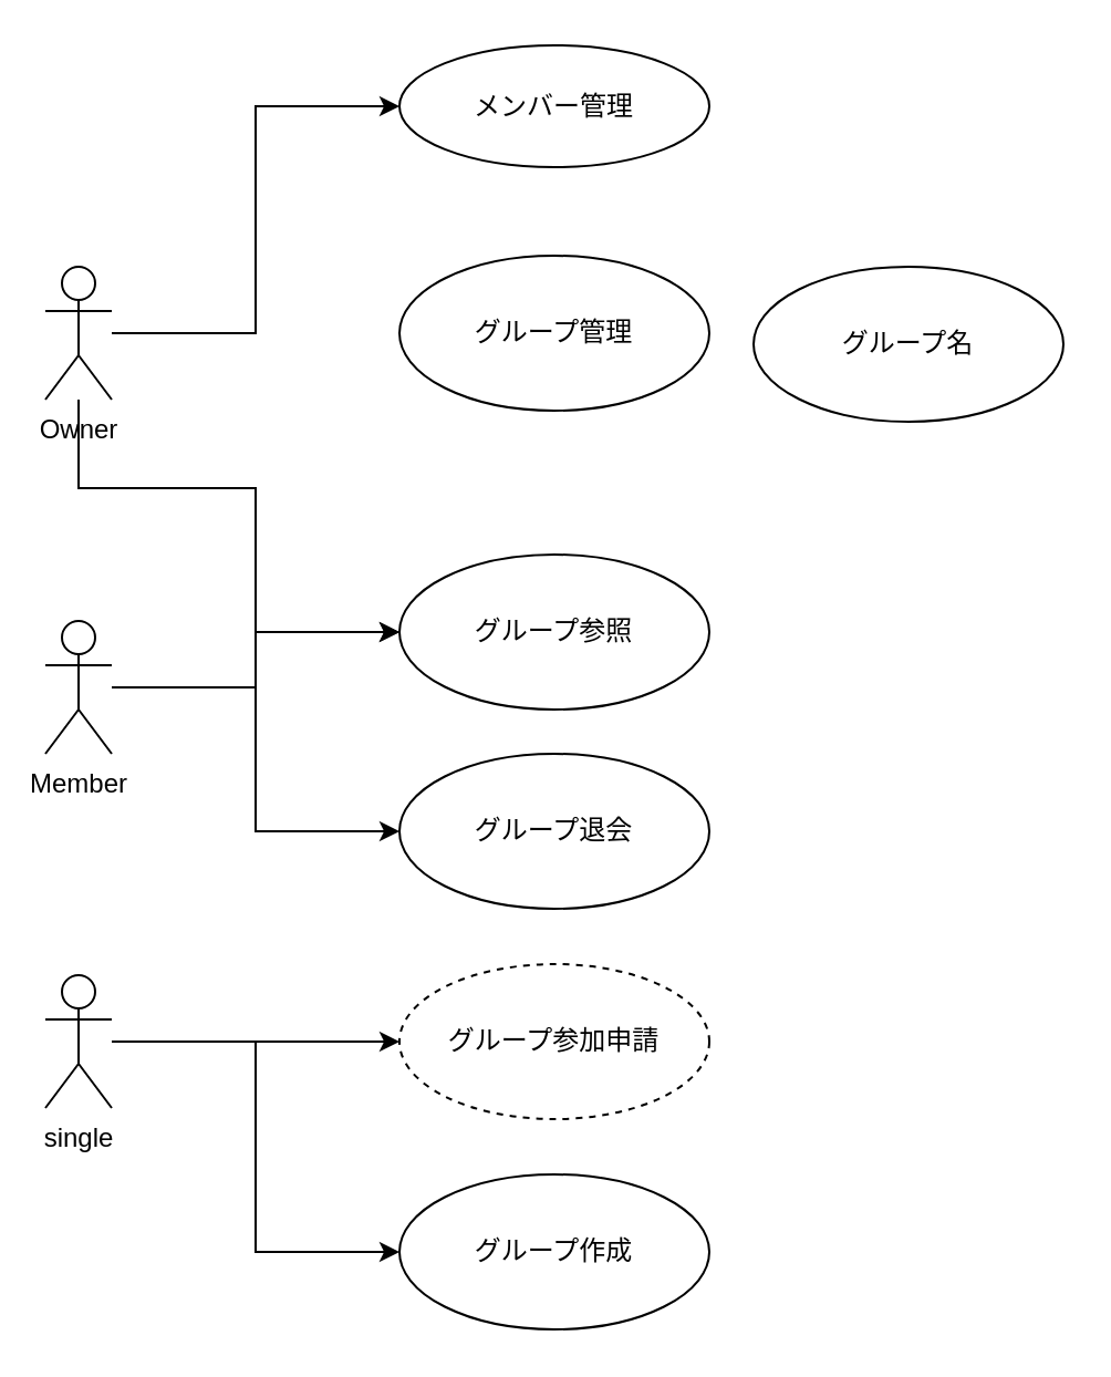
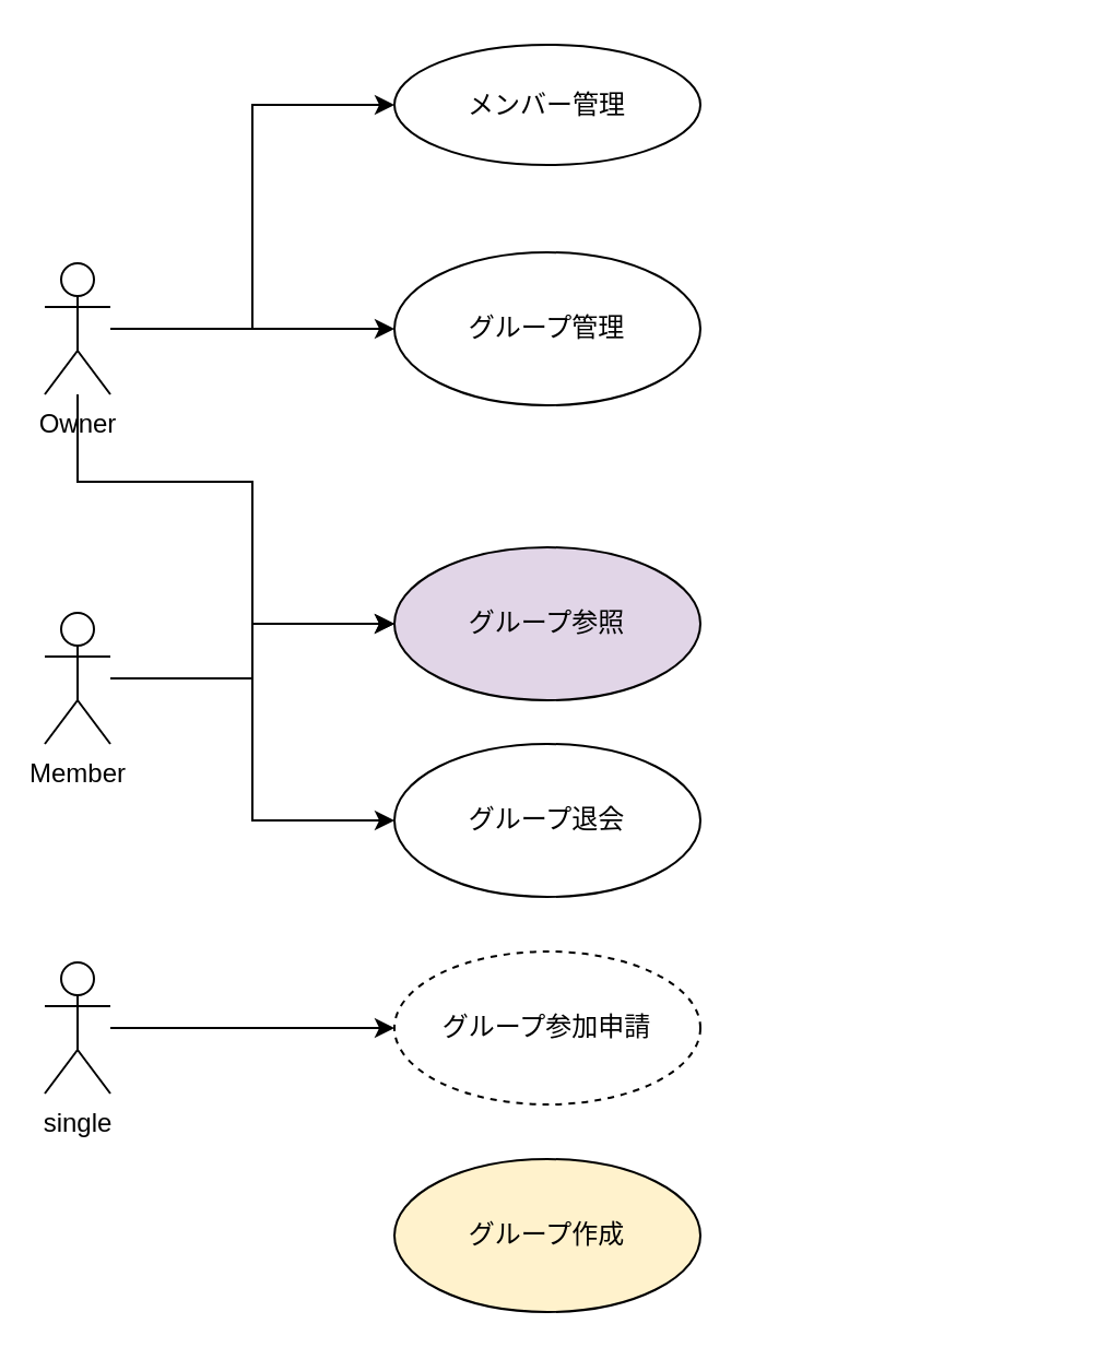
+ <mxCell id="2" style="edgeStyle=orthogonalEdgeStyle;rounded=0;orthogonalLoop=1;jettySize=auto;html=1;entryX=0;entryY=0.5;entryDx=0;entryDy=0;" edge="1" parent="1" source="5" target="11"><mxGeometry relative="1" as="geometry" /></mxCell>
- <mxCell id="18" value="グループ名" style="ellipse;whiteSpace=wrap;html=1;" vertex="1" parent="1"><mxGeometry x="340" y="120" width="140" height="70" as="geometry" /></mxCell>
- <mxCell id="12" value="グループ参照" style="ellipse;whiteSpace=wrap;html=1;" vertex="1" parent="1"><mxGeometry x="180" y="250" width="140" height="70" as="geometry" /></mxCell>
+ <mxCell id="12" value="グループ参照" style="ellipse;whiteSpace=wrap;html=1;fillColor=#e1d5e7;" vertex="1" parent="1"><mxGeometry x="180" y="250" width="140" height="70" as="geometry" /></mxCell>
- <mxCell id="14" style="edgeStyle=orthogonalEdgeStyle;rounded=0;orthogonalLoop=1;jettySize=auto;html=1;entryX=0;entryY=0.5;entryDx=0;entryDy=0;" edge="1" parent="1" source="15" target="9"><mxGeometry relative="1" as="geometry" /></mxCell>
- <mxCell id="9" value="グループ作成" style="ellipse;whiteSpace=wrap;html=1;" vertex="1" parent="1"><mxGeometry x="180" y="530" width="140" height="70" as="geometry" /></mxCell>
+ <mxCell id="9" value="グループ作成" style="ellipse;whiteSpace=wrap;html=1;fillColor=#fff2cc;" vertex="1" parent="1"><mxGeometry x="180" y="530" width="140" height="70" as="geometry" /></mxCell>
